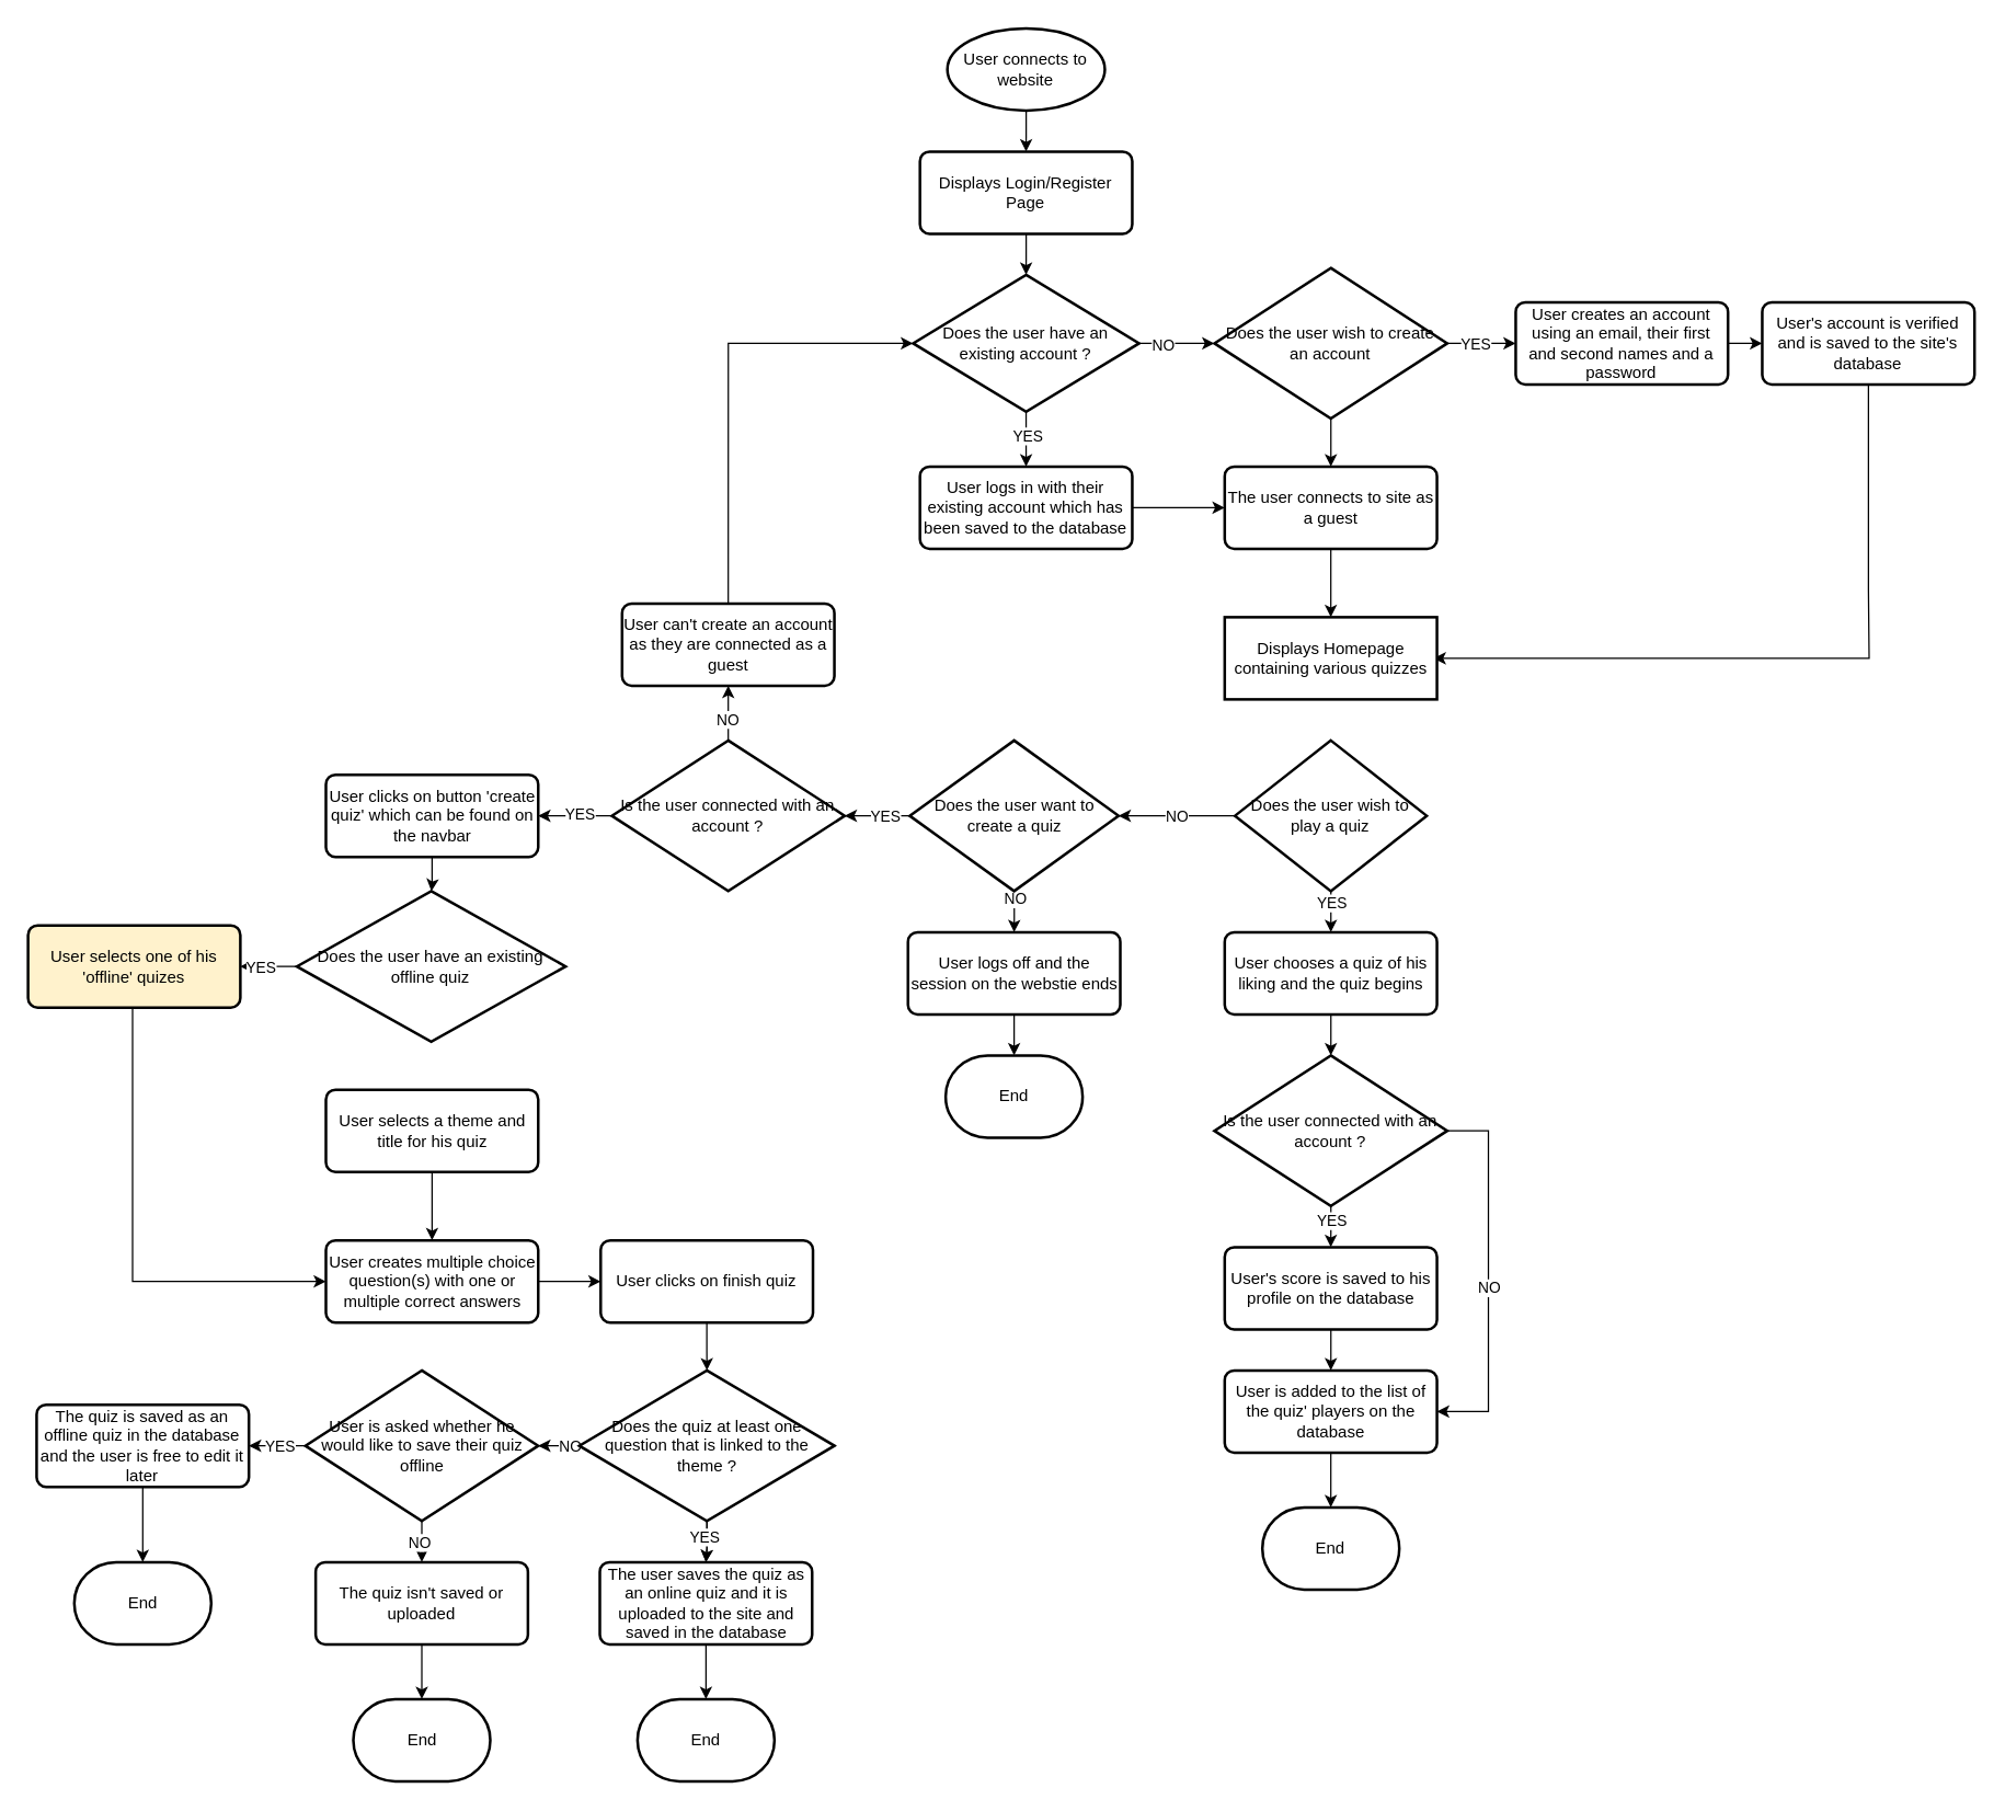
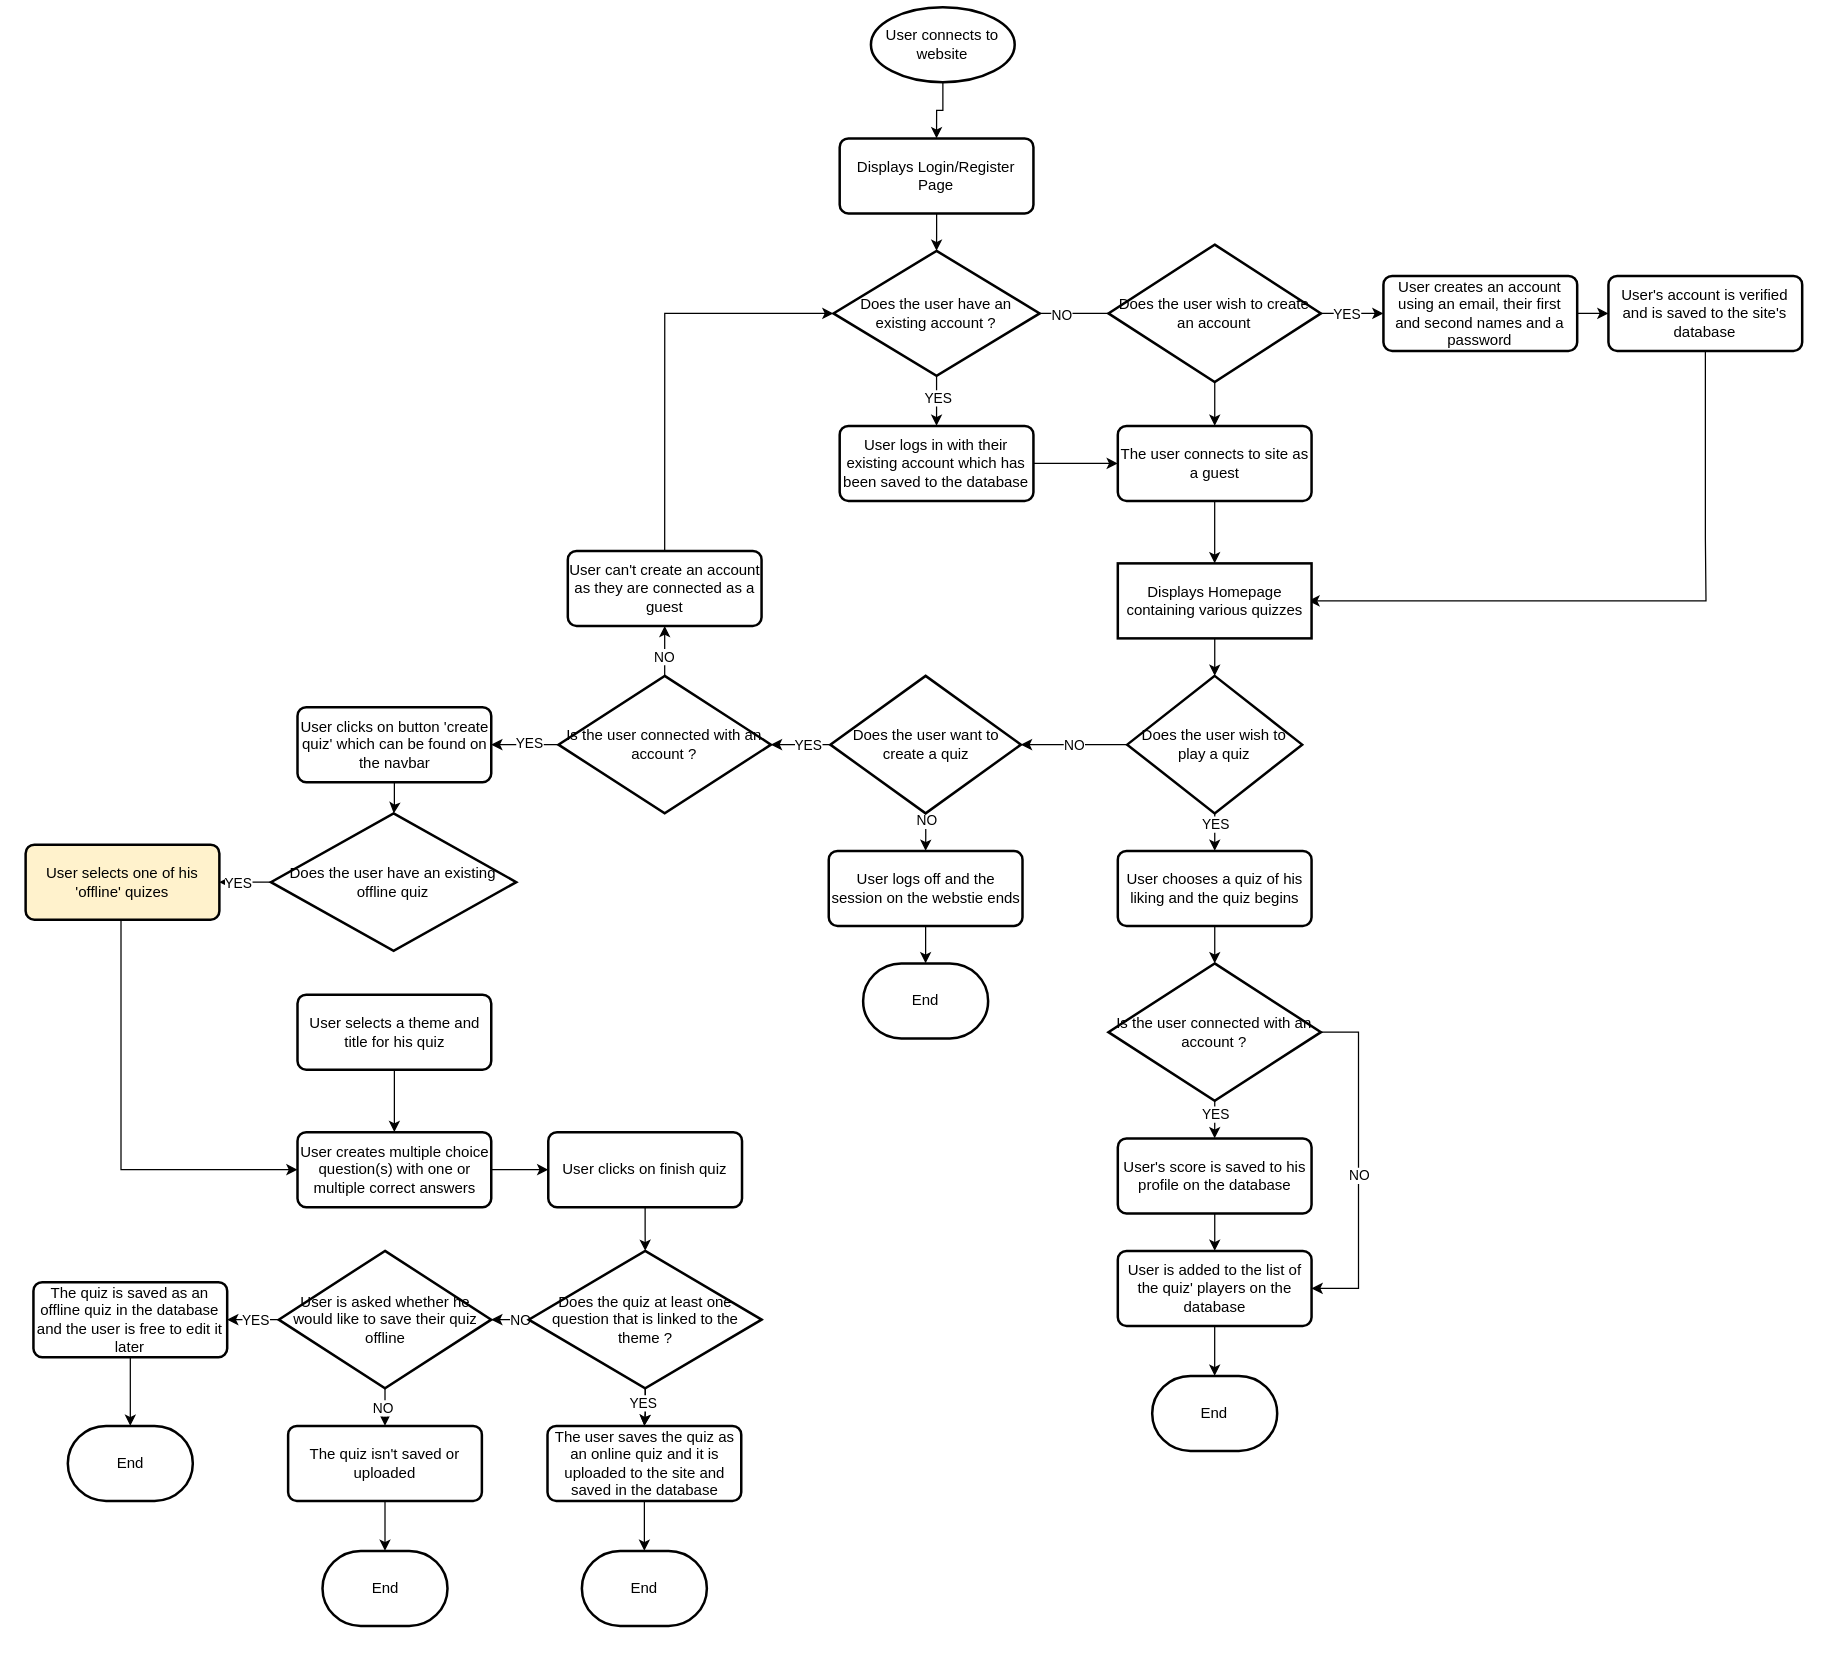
- <mxCell id="3" value="User connects to website" style="strokeWidth=2;html=1;shape=mxgraph.flowchart.start_1;whiteSpace=wrap;" vertex="1" parent="1"><mxGeometry x="691.25" y="20" width="115" height="60" as="geometry" /></mxCell>
+ <mxCell id="3" value="User connects to website" style="strokeWidth=2;html=1;shape=mxgraph.flowchart.start_1;whiteSpace=wrap;" vertex="1" parent="1"><mxGeometry x="696.25" y="5" width="115" height="60" as="geometry" /></mxCell>
- <mxCell id="5" style="edgeStyle=orthogonalEdgeStyle;rounded=0;orthogonalLoop=1;jettySize=auto;html=1;entryX=0;entryY=0.5;entryDx=0;entryDy=0;entryPerimeter=0;" edge="1" parent="1" source="9" target="22"><mxGeometry relative="1" as="geometry"><mxPoint x="866.25" y="250" as="targetPoint" /><Array as="points" /></mxGeometry></mxCell>
+ <mxCell id="5" style="edgeStyle=orthogonalEdgeStyle;rounded=0;orthogonalLoop=1;jettySize=auto;html=1;entryX=0;entryY=0.5;entryDx=0;entryDy=0;entryPerimeter=0;endArrow=none;" edge="1" parent="1" source="9" target="22"><mxGeometry relative="1" as="geometry"><mxPoint x="866.25" y="250" as="targetPoint" /><Array as="points" /></mxGeometry></mxCell>
+ <mxCell id="17" value="" style="edgeStyle=orthogonalEdgeStyle;rounded=0;orthogonalLoop=1;jettySize=auto;html=1;" edge="1" parent="1" source="18" target="27"><mxGeometry relative="1" as="geometry" /></mxCell>
